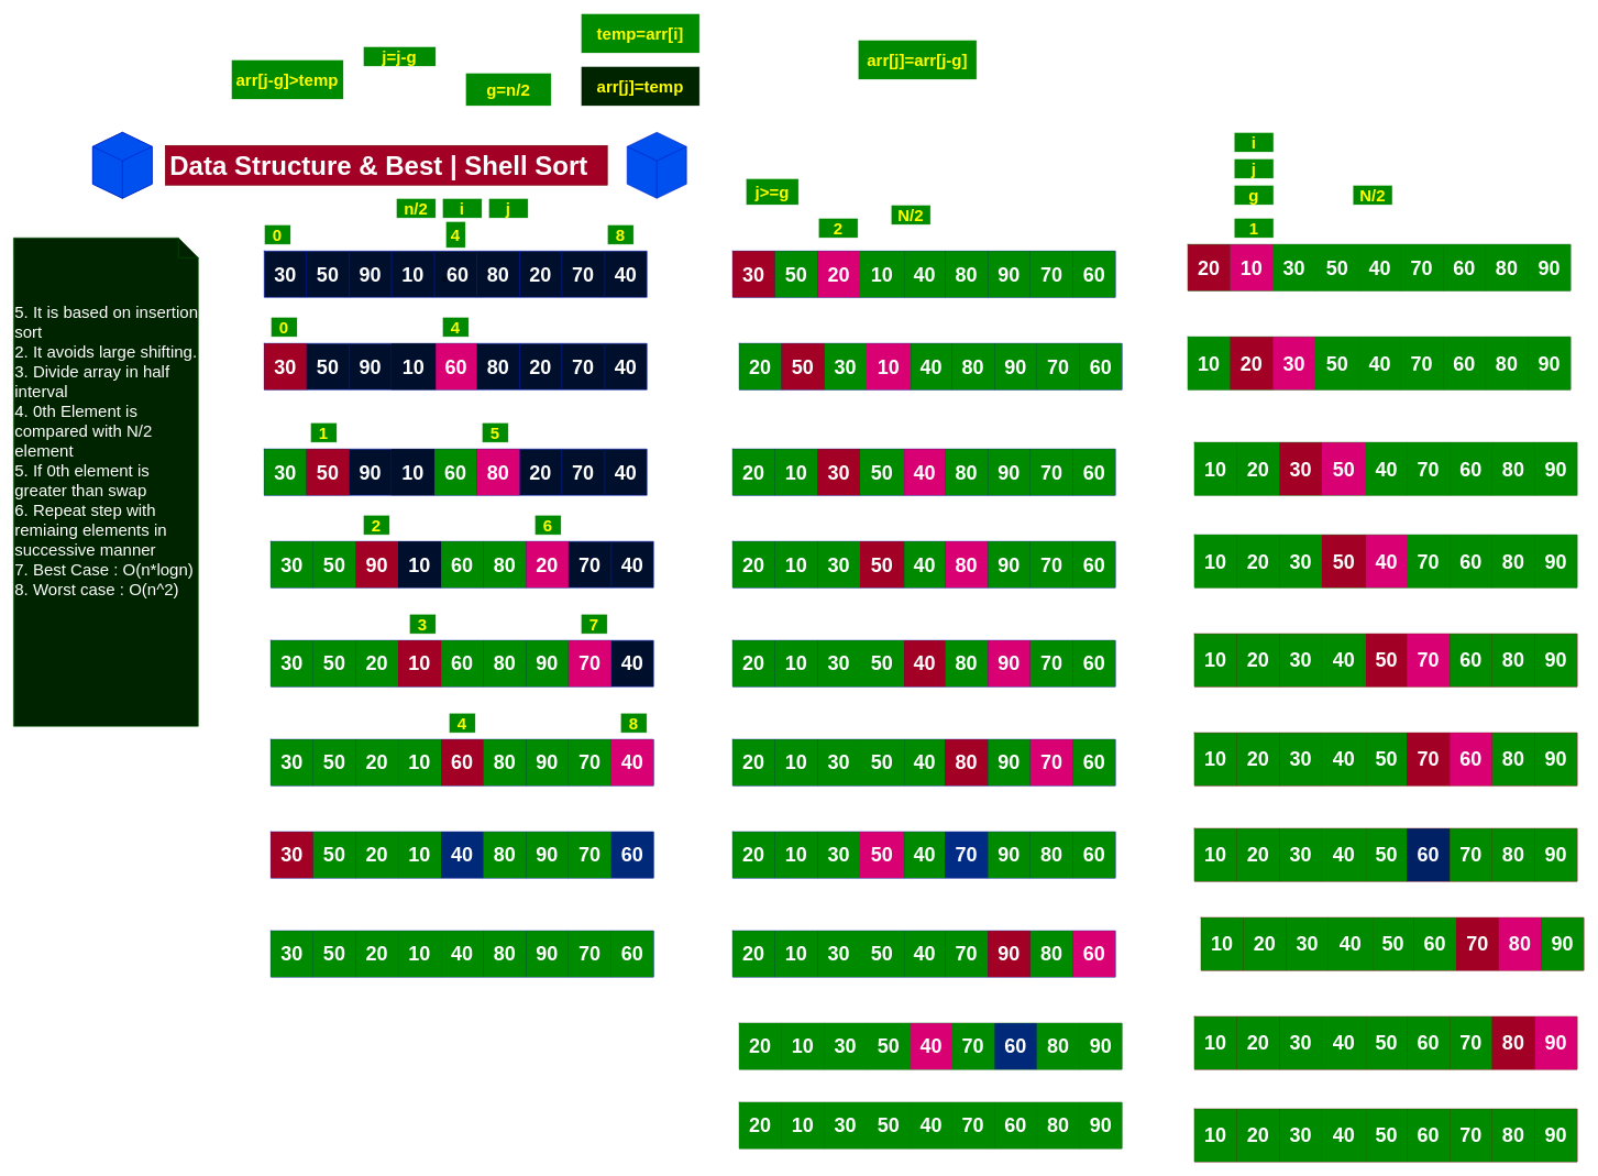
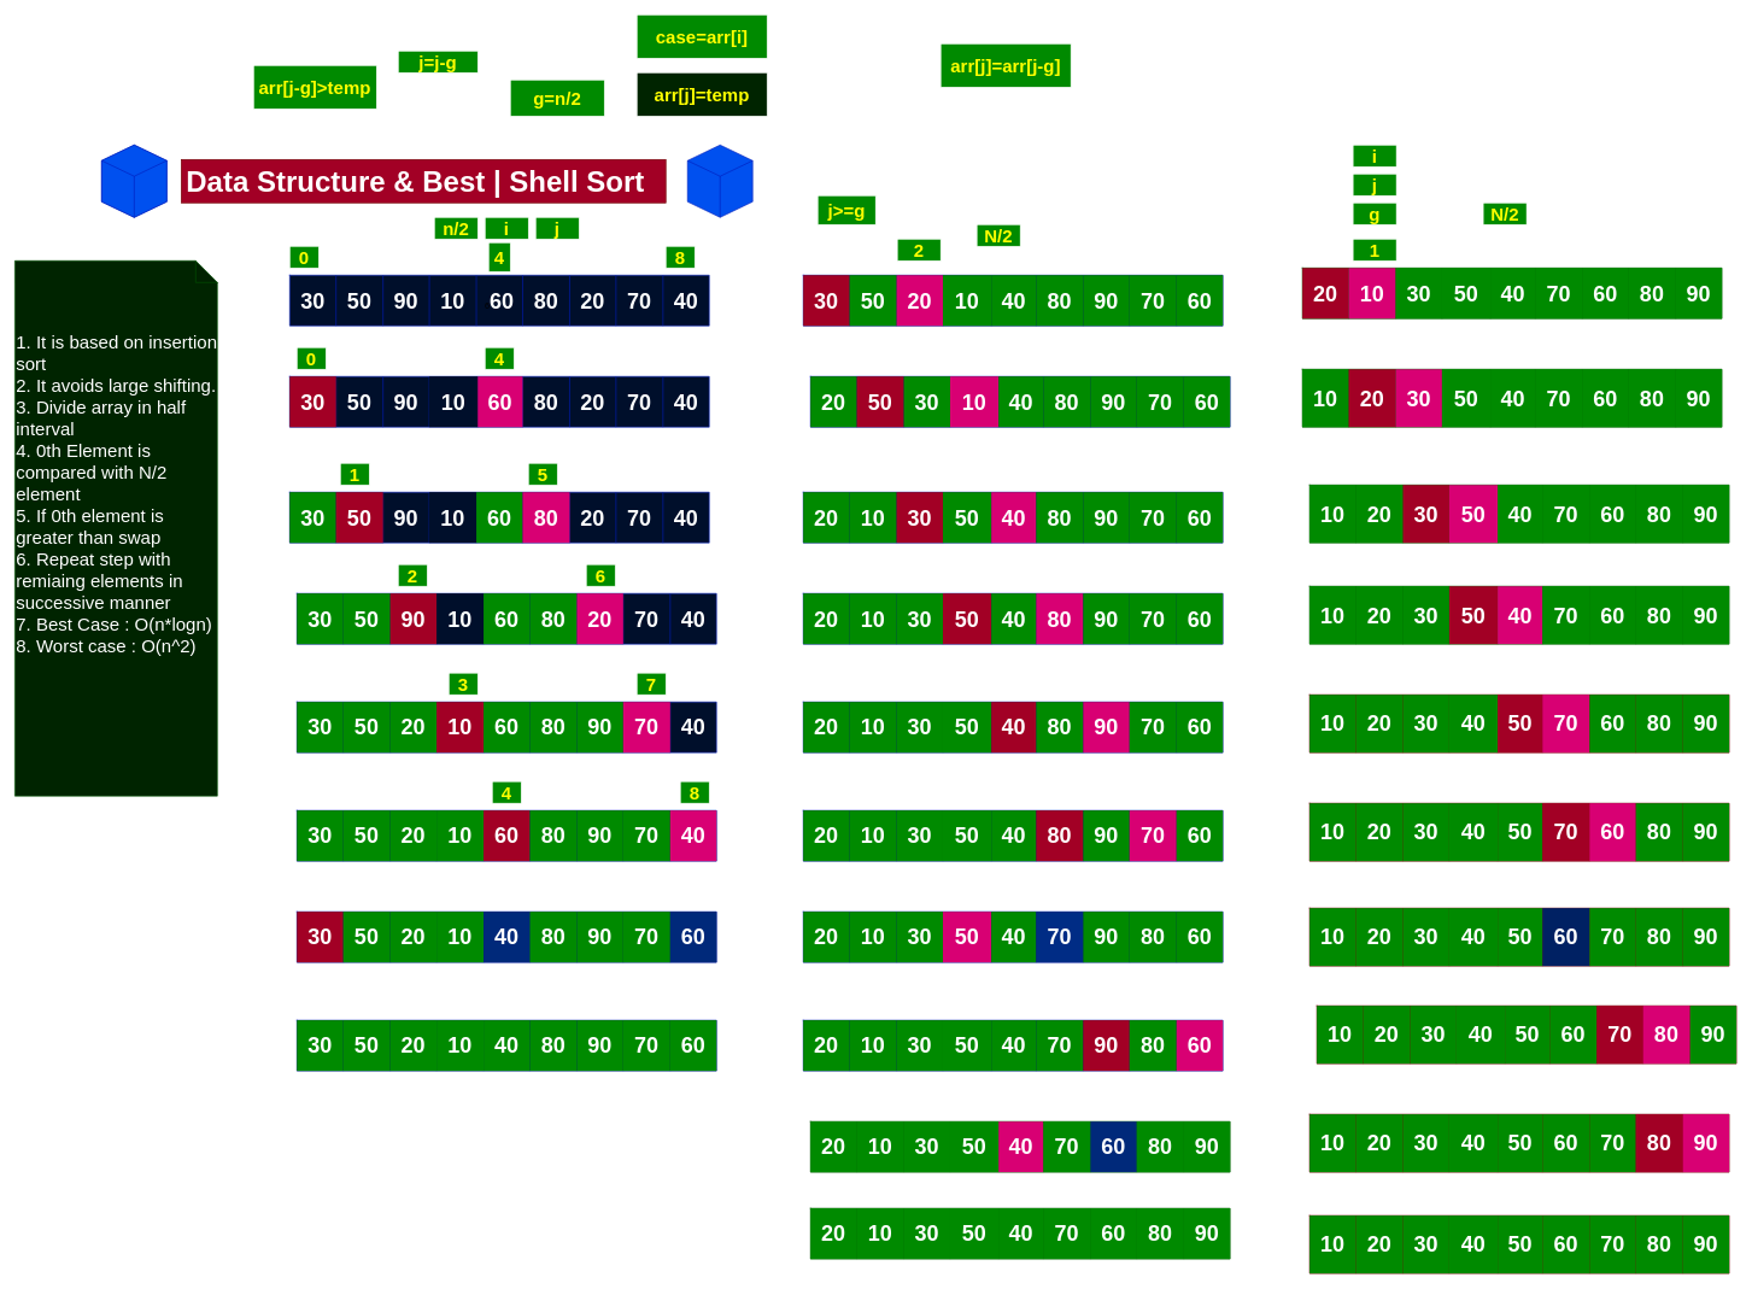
- <mxCell id="344" value="&lt;font color=&quot;#ffff00&quot;&gt;&lt;span style=&quot;font-size: 25px&quot;&gt;&lt;b&gt;temp=arr[i]&lt;/b&gt;&lt;/span&gt;&lt;/font&gt;" style="rounded=0;whiteSpace=wrap;html=1;strokeColor=#FFFFFF;fillColor=#008A00;align=center;" vertex="1" parent="1"><mxGeometry x="880" y="20" width="180" height="60" as="geometry" /></mxCell>
+ <mxCell id="344" value="&lt;font color=&quot;#ffff00&quot;&gt;&lt;span style=&quot;font-size: 25px&quot;&gt;&lt;b&gt;case=arr[i]&lt;/b&gt;&lt;/span&gt;&lt;/font&gt;" style="rounded=0;whiteSpace=wrap;html=1;strokeColor=#FFFFFF;fillColor=#008A00;align=center;" vertex="1" parent="1"><mxGeometry x="880" y="20" width="180" height="60" as="geometry" /></mxCell>
- <mxCell id="6" value="&lt;font style=&quot;font-size: 25px&quot;&gt;5. It is based on insertion sort&lt;br&gt;2. It avoids large shifting.&lt;br&gt;3. Divide array in half interval&lt;br&gt;4. 0th Element is compared with N/2 element&lt;br&gt;5. If 0th element is greater than swap&lt;br&gt;6. Repeat step with remiaing elements in successive manner&lt;br&gt;7. Best Case : O(n*logn)&lt;br&gt;8. Worst case : O(n^2)&lt;br&gt;&lt;br&gt;&lt;table&gt;&lt;tbody&gt;&lt;tr&gt;&lt;td&gt;&lt;br&gt;&lt;/td&gt;&lt;td&gt;&lt;br&gt;&lt;/td&gt;&lt;td&gt;&lt;br&gt;&lt;/td&gt;&lt;td&gt;&lt;br&gt;&lt;/td&gt;&lt;td&gt;&lt;br&gt;&lt;/td&gt;&lt;td&gt;&lt;br&gt;&lt;/td&gt;&lt;td&gt;&lt;br&gt;&lt;/td&gt;&lt;td&gt;&lt;br&gt;&lt;/td&gt;&lt;/tr&gt;&lt;/tbody&gt;&lt;/table&gt;&lt;br&gt;&lt;/font&gt;" style="shape=note;whiteSpace=wrap;html=1;backgroundOutline=1;darkOpacity=0.05;fillColor=#002400;strokeColor=#005700;fontColor=#ffffff;align=left;" vertex="1" parent="1"><mxGeometry x="20" y="360" width="280" height="740" as="geometry" /></mxCell>
+ <mxCell id="6" value="&lt;font style=&quot;font-size: 25px&quot;&gt;1. It is based on insertion sort&lt;br&gt;2. It avoids large shifting.&lt;br&gt;3. Divide array in half interval&lt;br&gt;4. 0th Element is compared with N/2 element&lt;br&gt;5. If 0th element is greater than swap&lt;br&gt;6. Repeat step with remiaing elements in successive manner&lt;br&gt;7. Best Case : O(n*logn)&lt;br&gt;8. Worst case : O(n^2)&lt;br&gt;&lt;br&gt;&lt;table&gt;&lt;tbody&gt;&lt;tr&gt;&lt;td&gt;&lt;br&gt;&lt;/td&gt;&lt;td&gt;&lt;br&gt;&lt;/td&gt;&lt;td&gt;&lt;br&gt;&lt;/td&gt;&lt;td&gt;&lt;br&gt;&lt;/td&gt;&lt;td&gt;&lt;br&gt;&lt;/td&gt;&lt;td&gt;&lt;br&gt;&lt;/td&gt;&lt;td&gt;&lt;br&gt;&lt;/td&gt;&lt;td&gt;&lt;br&gt;&lt;/td&gt;&lt;/tr&gt;&lt;/tbody&gt;&lt;/table&gt;&lt;br&gt;&lt;/font&gt;" style="shape=note;whiteSpace=wrap;html=1;backgroundOutline=1;darkOpacity=0.05;fillColor=#002400;strokeColor=#005700;fontColor=#ffffff;align=left;" vertex="1" parent="1"><mxGeometry x="20" y="360" width="280" height="740" as="geometry" /></mxCell>
